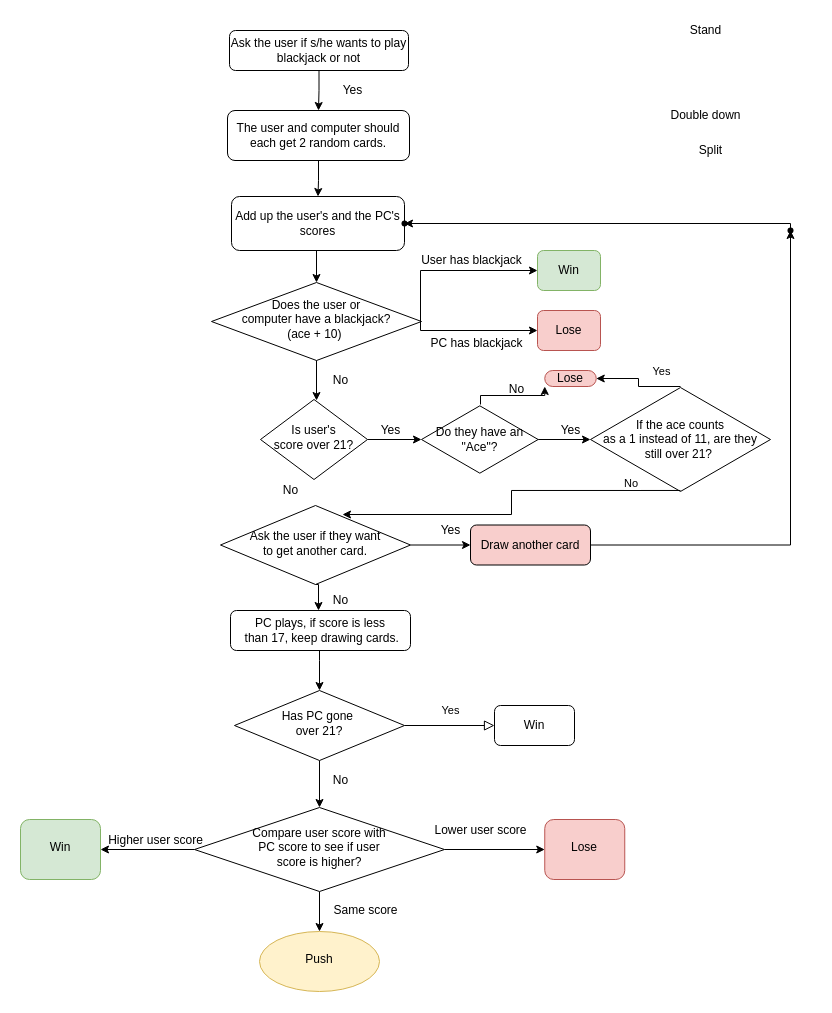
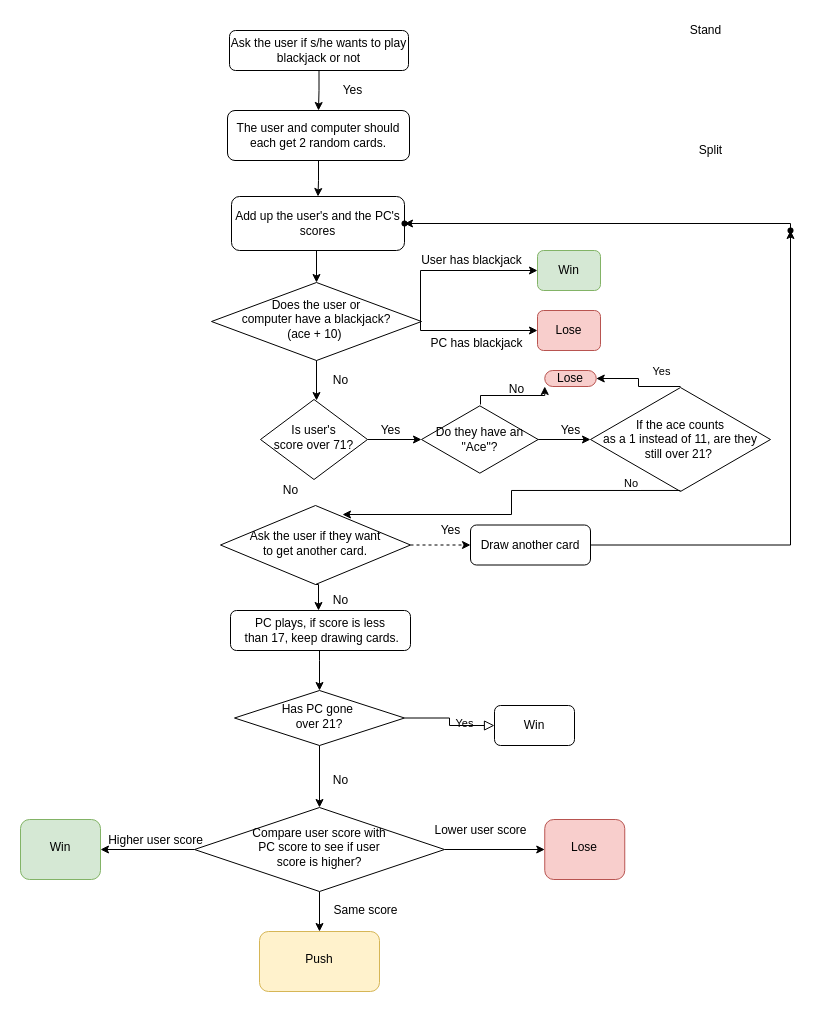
- <mxCell id="24" value="Double down" style="text;html=1;align=center;verticalAlign=middle;resizable=0;points=[];autosize=1;strokeColor=none;fillColor=none;" vertex="1" parent="1"><mxGeometry x="660" y="105" width="90" height="20" as="geometry" /></mxCell>
- <mxCell id="7" value="Is user's score&amp;nbsp;over 21?" style="rhombus;whiteSpace=wrap;html=1;shadow=0;fontFamily=Helvetica;fontSize=12;align=center;strokeWidth=1;spacing=6;spacingTop=-4;" parent="1" vertex="1"><mxGeometry x="260" y="399" width="107" height="80" as="geometry" /></mxCell>
+ <mxCell id="7" value="Is user's score&amp;nbsp;over 71?" style="rhombus;whiteSpace=wrap;html=1;shadow=0;fontFamily=Helvetica;fontSize=12;align=center;strokeWidth=1;spacing=6;spacingTop=-4;" parent="1" vertex="1"><mxGeometry x="260" y="399" width="107" height="80" as="geometry" /></mxCell>
- <mxCell id="28" value="" style="edgeStyle=orthogonalEdgeStyle;rounded=0;orthogonalLoop=1;jettySize=auto;html=1;" edge="1" parent="1" source="29" target="11"><mxGeometry relative="1" as="geometry" /></mxCell>
+ <mxCell id="28" value="" style="edgeStyle=orthogonalEdgeStyle;rounded=0;orthogonalLoop=1;jettySize=auto;html=1;dashed=1;" edge="1" parent="1" source="29" target="11"><mxGeometry relative="1" as="geometry" /></mxCell>
- <mxCell id="11" value="Draw another card" style="rounded=1;whiteSpace=wrap;html=1;fontSize=12;glass=0;strokeWidth=1;shadow=0;fillColor=#f8cecc;" parent="1" vertex="1"><mxGeometry x="470" y="524.5" width="120" height="40" as="geometry" /></mxCell>
+ <mxCell id="11" value="Draw another card" style="rounded=1;whiteSpace=wrap;html=1;fontSize=12;glass=0;strokeWidth=1;shadow=0;" parent="1" vertex="1"><mxGeometry x="470" y="524.5" width="120" height="40" as="geometry" /></mxCell>
- <mxCell id="32" value="Has PC gone&amp;nbsp;&lt;br&gt;over 21?" style="rhombus;whiteSpace=wrap;html=1;shadow=0;fontFamily=Helvetica;fontSize=12;align=center;strokeWidth=1;spacing=6;spacingTop=-4;" vertex="1" parent="1"><mxGeometry x="234" y="690" width="170" height="70" as="geometry" /></mxCell>
+ <mxCell id="32" value="Has PC gone&amp;nbsp;&lt;br&gt;over 21?" style="rhombus;whiteSpace=wrap;html=1;shadow=0;fontFamily=Helvetica;fontSize=12;align=center;strokeWidth=1;spacing=6;spacingTop=-4;" vertex="1" parent="1"><mxGeometry x="234" y="690" width="170" height="55" as="geometry" /></mxCell>
- <mxCell id="40" value="Push" style="ellipse;whiteSpace=wrap;html=1;shadow=0;strokeWidth=1;spacing=6;spacingTop=-4;fillColor=#fff2cc;strokeColor=#d6b656;" vertex="1" parent="1"><mxGeometry x="259" y="931" width="120" height="60" as="geometry" /></mxCell>
+ <mxCell id="40" value="Push" style="whiteSpace=wrap;html=1;shadow=0;strokeWidth=1;spacing=6;spacingTop=-4;fillColor=#fff2cc;strokeColor=#d6b656;rounded=1;" vertex="1" parent="1"><mxGeometry x="259" y="931" width="120" height="60" as="geometry" /></mxCell>
